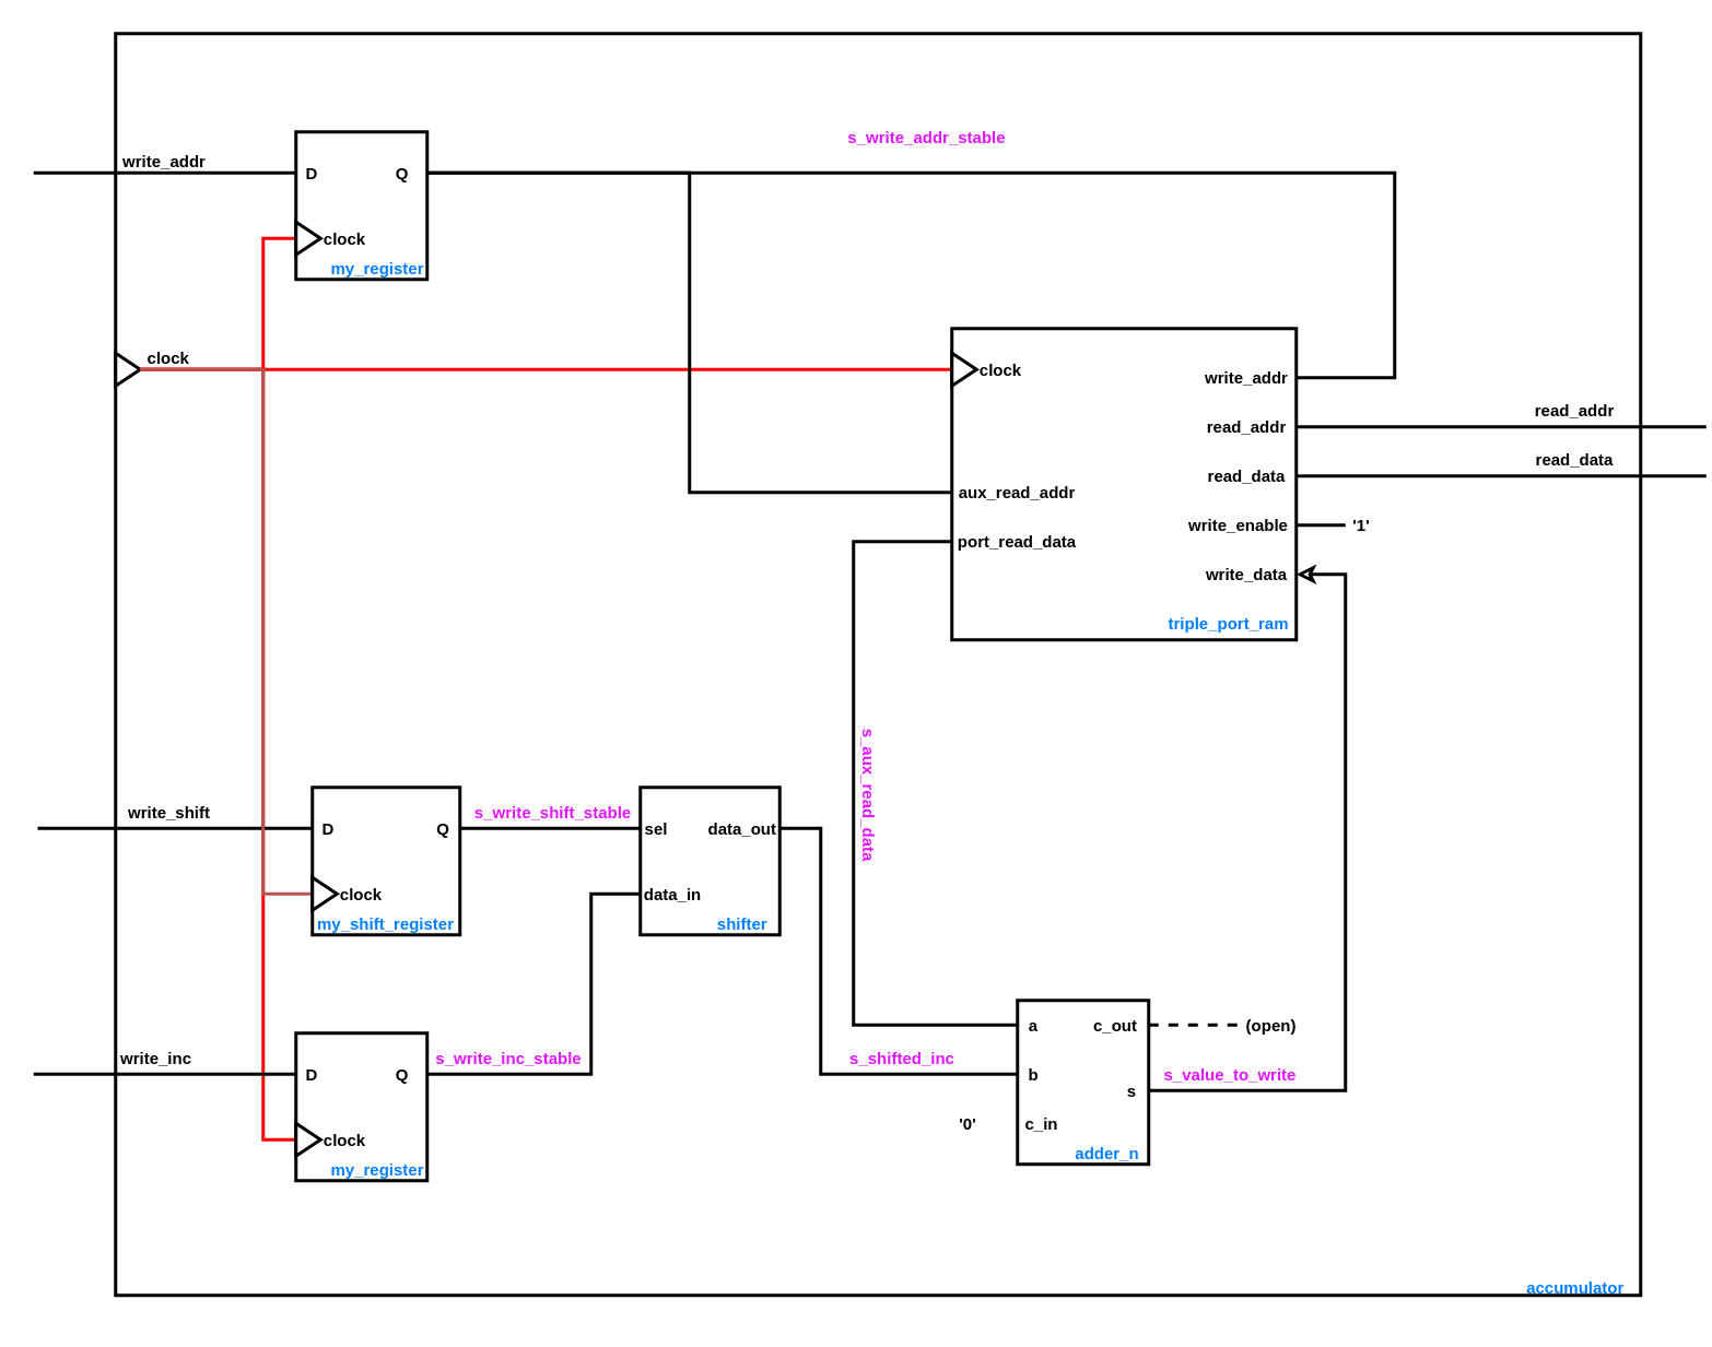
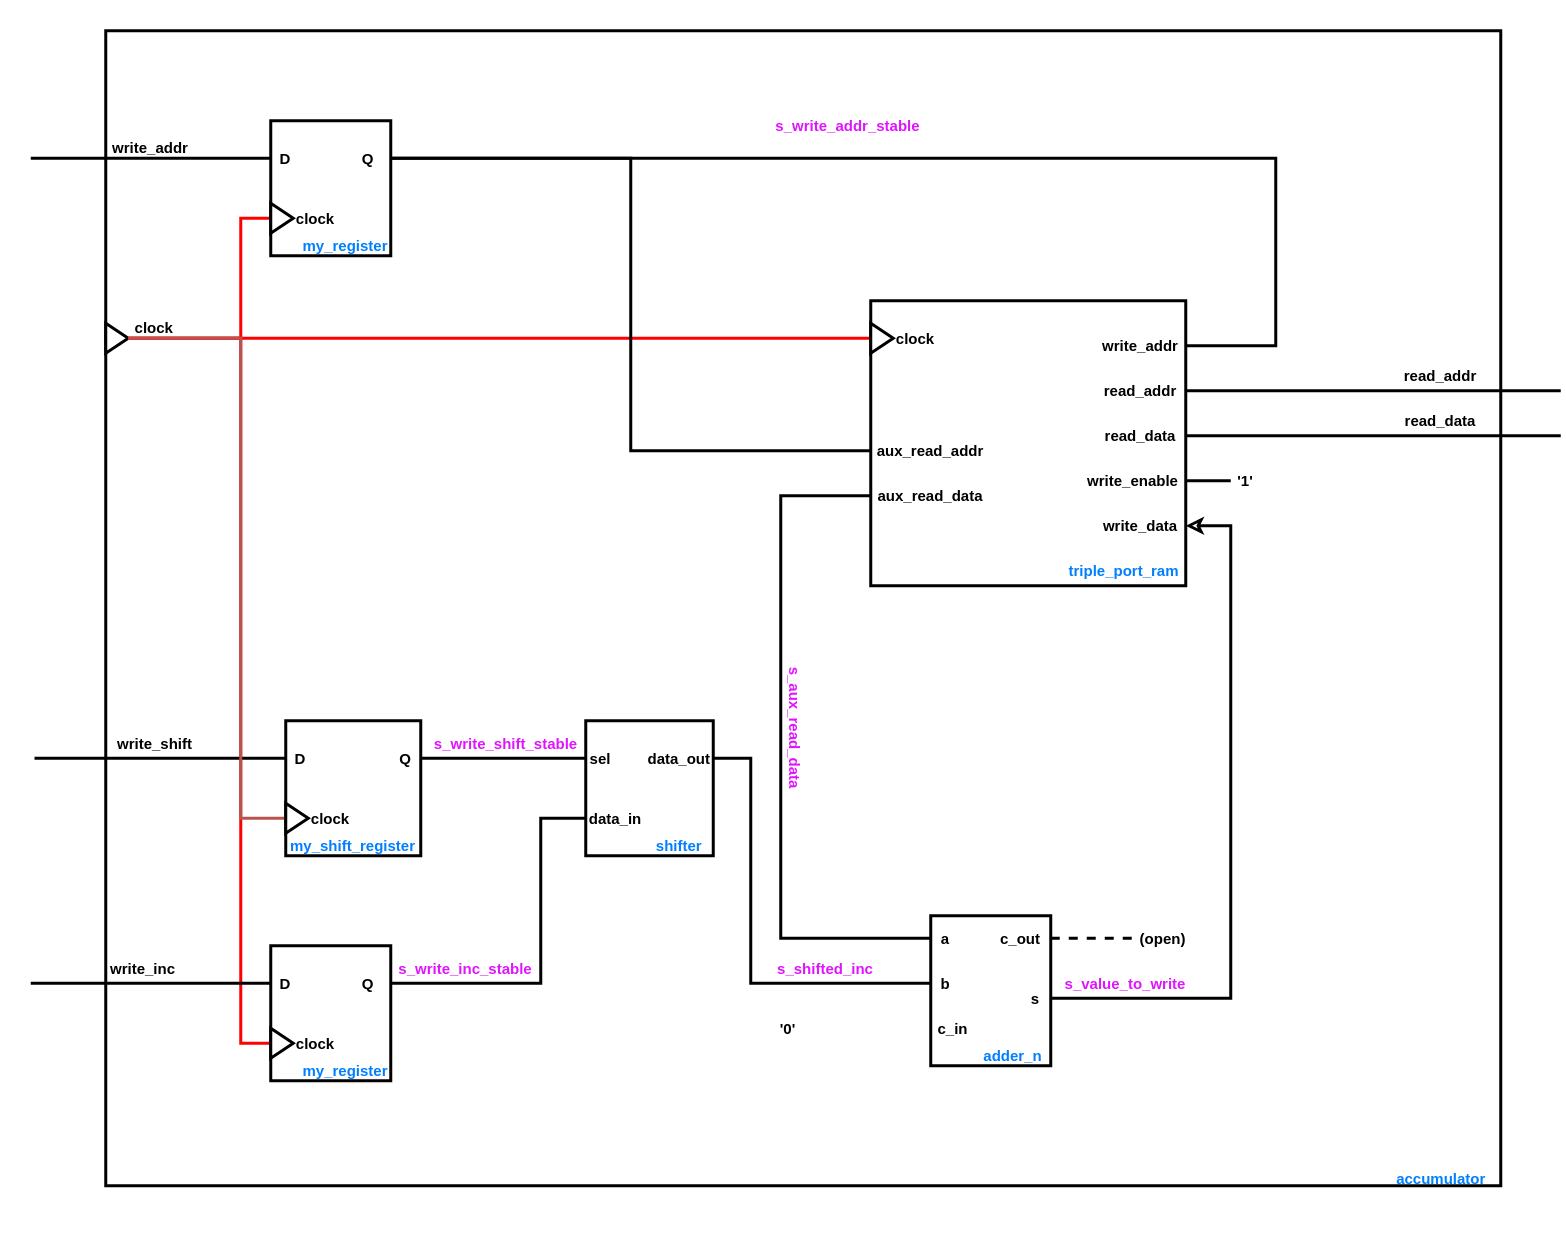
- <mxCell id="11" value="port_read_data" style="text;html=1;align=center;verticalAlign=middle;whiteSpace=wrap;rounded=0;fontSize=10;strokeWidth=2;fontStyle=1" parent="6" vertex="1"><mxGeometry y="115" width="80" height="30" as="geometry" /></mxCell>
+ <mxCell id="11" value="aux_read_data" style="text;html=1;align=center;verticalAlign=middle;whiteSpace=wrap;rounded=0;fontSize=10;strokeWidth=2;fontStyle=1" parent="6" vertex="1"><mxGeometry y="115" width="80" height="30" as="geometry" /></mxCell>
- <mxCell id="38" value="'0'" style="text;html=1;align=center;verticalAlign=middle;whiteSpace=wrap;rounded=0;fontSize=10;strokeWidth=2;fontStyle=1" parent="1" vertex="1"><mxGeometry x="580" y="670" width="20" height="30" as="geometry" /></mxCell>
+ <mxCell id="38" value="'0'" style="text;html=1;align=center;verticalAlign=middle;whiteSpace=wrap;rounded=0;fontSize=10;strokeWidth=2;fontStyle=1" parent="1" vertex="1"><mxGeometry x="515" y="670" width="20" height="30" as="geometry" /></mxCell>
